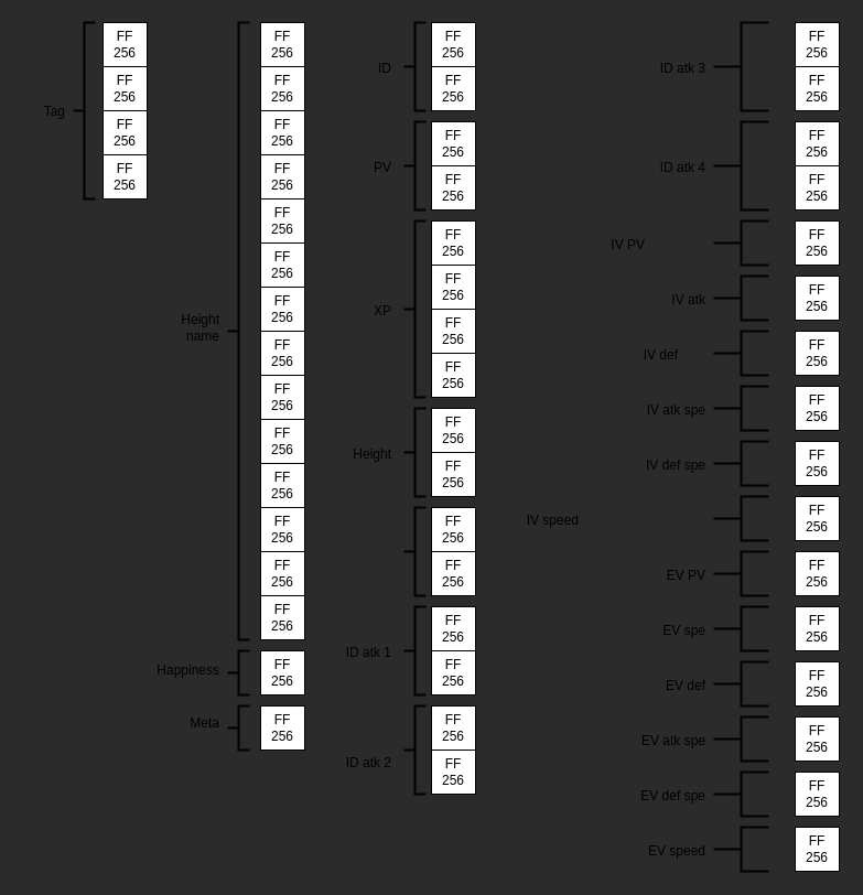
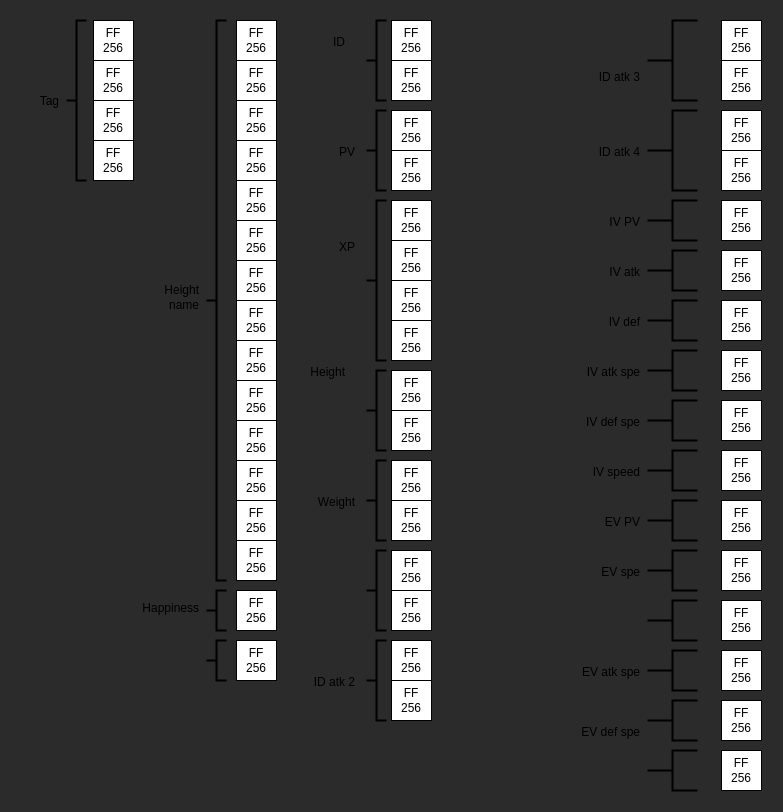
- <mxCell id="19" value="ID" style="text;html=1;align=right;verticalAlign=middle;resizable=0;points=[];autosize=1;strokeColor=none;fillColor=none;labelBackgroundColor=none;fontSize=12;" parent="1" vertex="1"><mxGeometry x="316" y="47" width="40" height="30" as="geometry" /></mxCell>
+ <mxCell id="19" value="ID" style="text;html=1;align=right;verticalAlign=middle;resizable=0;points=[];autosize=1;strokeColor=none;fillColor=none;labelBackgroundColor=none;fontSize=12;" parent="1" vertex="1"><mxGeometry x="306" y="27" width="40" height="30" as="geometry" /></mxCell>
- <mxCell id="49" value="ID atk 3" style="text;html=1;align=right;verticalAlign=middle;resizable=0;points=[];autosize=1;strokeColor=none;fillColor=none;labelBackgroundColor=none;fontSize=12;" parent="1" vertex="1"><mxGeometry x="581" y="47" width="60" height="30" as="geometry" /></mxCell>
+ <mxCell id="49" value="ID atk 3" style="text;html=1;align=right;verticalAlign=middle;resizable=0;points=[];autosize=1;strokeColor=none;fillColor=none;labelBackgroundColor=none;fontSize=12;" parent="1" vertex="1"><mxGeometry x="581" y="62" width="60" height="30" as="geometry" /></mxCell>
- <mxCell id="56" value="IV PV" style="text;html=1;align=right;verticalAlign=middle;resizable=0;points=[];autosize=1;strokeColor=none;fillColor=none;labelBackgroundColor=none;fontSize=12;" parent="1" vertex="1"><mxGeometry x="536" y="207" width="50" height="30" as="geometry" /></mxCell>
+ <mxCell id="56" value="IV PV" style="text;html=1;align=right;verticalAlign=middle;resizable=0;points=[];autosize=1;strokeColor=none;fillColor=none;labelBackgroundColor=none;fontSize=12;" parent="1" vertex="1"><mxGeometry x="591" y="207" width="50" height="30" as="geometry" /></mxCell>
- <mxCell id="27" value="XP" style="text;html=1;align=right;verticalAlign=middle;resizable=0;points=[];autosize=1;strokeColor=none;fillColor=none;labelBackgroundColor=none;fontSize=12;" parent="1" vertex="1"><mxGeometry x="316" y="267" width="40" height="30" as="geometry" /></mxCell>
+ <mxCell id="27" value="XP" style="text;html=1;align=right;verticalAlign=middle;resizable=0;points=[];autosize=1;strokeColor=none;fillColor=none;labelBackgroundColor=none;fontSize=12;" parent="1" vertex="1"><mxGeometry x="316" y="232" width="40" height="30" as="geometry" /></mxCell>
- <mxCell id="62" value="IV def" style="text;html=1;align=right;verticalAlign=middle;resizable=0;points=[];autosize=1;strokeColor=none;fillColor=none;labelBackgroundColor=none;fontSize=12;" parent="1" vertex="1"><mxGeometry x="566" y="307" width="50" height="30" as="geometry" /></mxCell>
+ <mxCell id="62" value="IV def" style="text;html=1;align=right;verticalAlign=middle;resizable=0;points=[];autosize=1;strokeColor=none;fillColor=none;labelBackgroundColor=none;fontSize=12;" parent="1" vertex="1"><mxGeometry x="591" y="307" width="50" height="30" as="geometry" /></mxCell>
- <mxCell id="33" value="Height" style="text;html=1;align=right;verticalAlign=middle;resizable=0;points=[];autosize=1;strokeColor=none;fillColor=none;labelBackgroundColor=none;fontSize=12;" parent="1" vertex="1"><mxGeometry x="296" y="397" width="60" height="30" as="geometry" /></mxCell>
+ <mxCell id="33" value="Height" style="text;html=1;align=right;verticalAlign=middle;resizable=0;points=[];autosize=1;strokeColor=none;fillColor=none;labelBackgroundColor=none;fontSize=12;" parent="1" vertex="1"><mxGeometry x="286" y="357" width="60" height="30" as="geometry" /></mxCell>
- <mxCell id="71" value="IV speed" style="text;html=1;align=right;verticalAlign=middle;resizable=0;points=[];autosize=1;strokeColor=none;fillColor=none;labelBackgroundColor=none;fontSize=12;" parent="1" vertex="1"><mxGeometry x="456" y="457" width="70" height="30" as="geometry" /></mxCell>
+ <mxCell id="71" value="IV speed" style="text;html=1;align=right;verticalAlign=middle;resizable=0;points=[];autosize=1;strokeColor=none;fillColor=none;labelBackgroundColor=none;fontSize=12;" parent="1" vertex="1"><mxGeometry x="571" y="457" width="70" height="30" as="geometry" /></mxCell>
+ <mxCell id="37" value="Weight" style="text;html=1;align=right;verticalAlign=middle;resizable=0;points=[];autosize=1;strokeColor=none;fillColor=none;labelBackgroundColor=none;fontSize=12;" parent="1" vertex="1"><mxGeometry x="296" y="487" width="60" height="30" as="geometry" /></mxCell>
- <mxCell id="41" value="ID atk 1" style="text;html=1;align=right;verticalAlign=middle;resizable=0;points=[];autosize=1;strokeColor=none;fillColor=none;labelBackgroundColor=none;fontSize=12;" parent="1" vertex="1"><mxGeometry x="296" y="577" width="60" height="30" as="geometry" /></mxCell>
- <mxCell id="80" value="EV def" style="text;html=1;align=right;verticalAlign=middle;resizable=0;points=[];autosize=1;strokeColor=none;fillColor=none;labelBackgroundColor=none;fontSize=12;" parent="1" vertex="1"><mxGeometry x="581" y="607" width="60" height="30" as="geometry" /></mxCell>
- <mxCell id="103" value="Meta" style="text;html=1;align=right;verticalAlign=middle;resizable=0;points=[];autosize=1;strokeColor=none;fillColor=none;labelBackgroundColor=none;fontSize=12;" vertex="1" parent="1"><mxGeometry x="150" y="641.25" width="50" height="30" as="geometry" /></mxCell>
- <mxCell id="45" value="ID atk 2" style="text;html=1;align=right;verticalAlign=middle;resizable=0;points=[];autosize=1;strokeColor=none;fillColor=none;labelBackgroundColor=none;fontSize=12;" parent="1" vertex="1"><mxGeometry x="296" y="677" width="60" height="30" as="geometry" /></mxCell>
+ <mxCell id="45" value="ID atk 2" style="text;html=1;align=right;verticalAlign=middle;resizable=0;points=[];autosize=1;strokeColor=none;fillColor=none;labelBackgroundColor=none;fontSize=12;" parent="1" vertex="1"><mxGeometry x="296" y="667" width="60" height="30" as="geometry" /></mxCell>
- <mxCell id="88" value="EV def spe" style="text;html=1;align=right;verticalAlign=middle;resizable=0;points=[];autosize=1;strokeColor=none;fillColor=none;labelBackgroundColor=none;fontSize=12;" parent="1" vertex="1"><mxGeometry x="561" y="707" width="80" height="30" as="geometry" /></mxCell>
+ <mxCell id="88" value="EV def spe" style="text;html=1;align=right;verticalAlign=middle;resizable=0;points=[];autosize=1;strokeColor=none;fillColor=none;labelBackgroundColor=none;fontSize=12;" parent="1" vertex="1"><mxGeometry x="561" y="717" width="80" height="30" as="geometry" /></mxCell>
- <mxCell id="89" value="EV speed" style="text;html=1;align=right;verticalAlign=middle;resizable=0;points=[];autosize=1;strokeColor=none;fillColor=none;labelBackgroundColor=none;fontSize=12;" parent="1" vertex="1"><mxGeometry x="561" y="757" width="80" height="30" as="geometry" /></mxCell>
